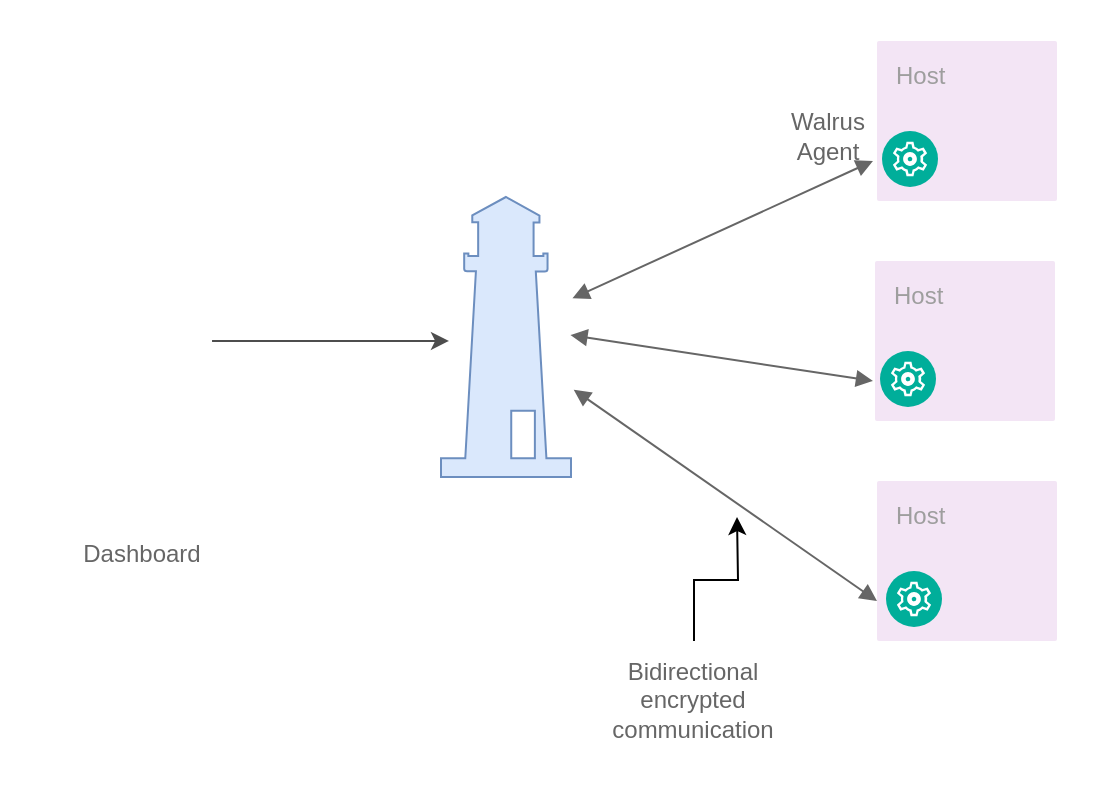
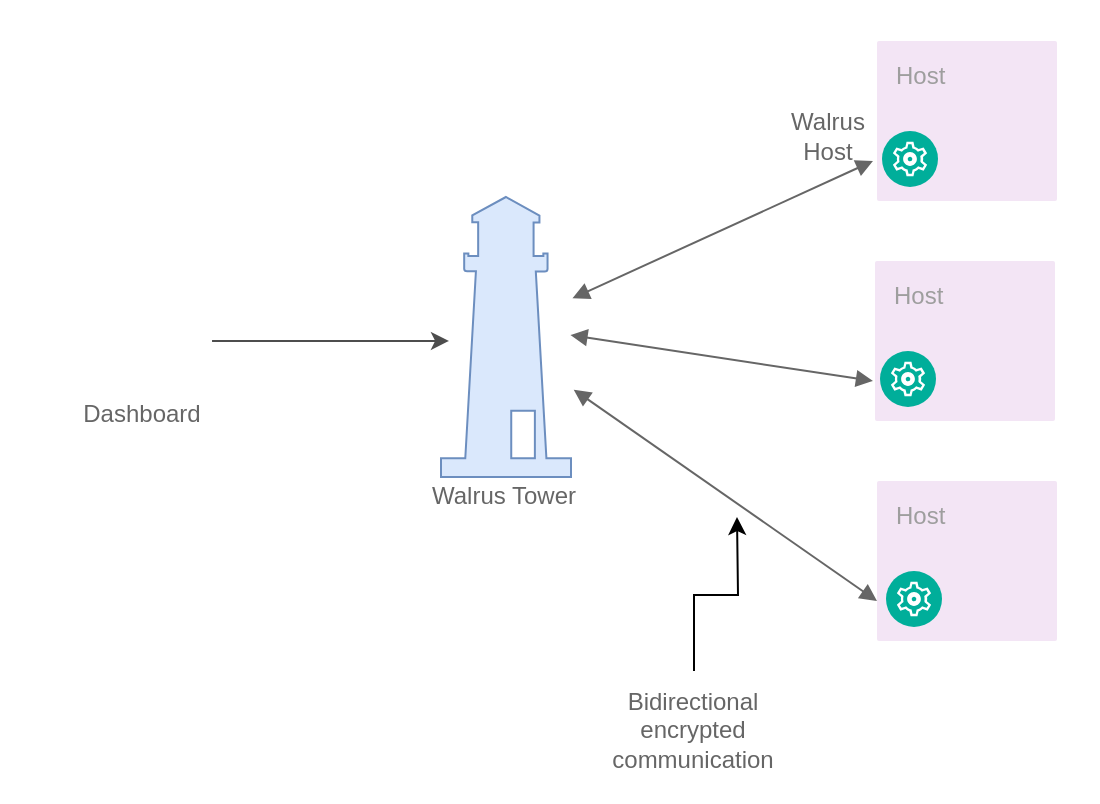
- <mxCell id="15" value="Walrus&lt;br&gt;Agent" style="text;html=1;strokeColor=none;fillColor=none;align=center;verticalAlign=middle;whiteSpace=wrap;rounded=0;fontColor=#666666;" parent="1" vertex="1"><mxGeometry x="394" y="58" width="40" height="20" as="geometry" /></mxCell>
+ <mxCell id="15" value="Walrus&lt;br&gt;Host" style="text;html=1;strokeColor=none;fillColor=none;align=center;verticalAlign=middle;whiteSpace=wrap;rounded=0;fontColor=#666666;" parent="1" vertex="1"><mxGeometry x="394" y="58" width="40" height="20" as="geometry" /></mxCell>
+ <mxCell id="3" value="Walrus Tower" style="text;html=1;strokeColor=none;fillColor=none;align=center;verticalAlign=middle;whiteSpace=wrap;rounded=0;fontColor=#666666;" parent="1" vertex="1"><mxGeometry x="210" y="238" width="83.5" height="20" as="geometry" /></mxCell>
- <mxCell id="14" value="Dashboard" style="text;html=1;strokeColor=none;fillColor=none;align=center;verticalAlign=middle;whiteSpace=wrap;rounded=0;fontColor=#666666;" parent="1" vertex="1"><mxGeometry x="20.69" y="267.31" width="100" height="20" as="geometry" /></mxCell>
+ <mxCell id="14" value="Dashboard" style="text;html=1;strokeColor=none;fillColor=none;align=center;verticalAlign=middle;whiteSpace=wrap;rounded=0;fontColor=#666666;" parent="1" vertex="1"><mxGeometry x="20.69" y="197.31" width="100" height="20" as="geometry" /></mxCell>
- <mxCell id="17" value="Bidirectional encrypted communication" style="text;html=1;strokeColor=none;fillColor=none;align=center;verticalAlign=middle;whiteSpace=wrap;rounded=0;fontColor=#666666;" parent="1" vertex="1"><mxGeometry x="299" y="320" width="95" height="60" as="geometry" /></mxCell>
+ <mxCell id="17" value="Bidirectional encrypted communication" style="text;html=1;strokeColor=none;fillColor=none;align=center;verticalAlign=middle;whiteSpace=wrap;rounded=0;fontColor=#666666;" parent="1" vertex="1"><mxGeometry x="299" y="335" width="95" height="60" as="geometry" /></mxCell>
